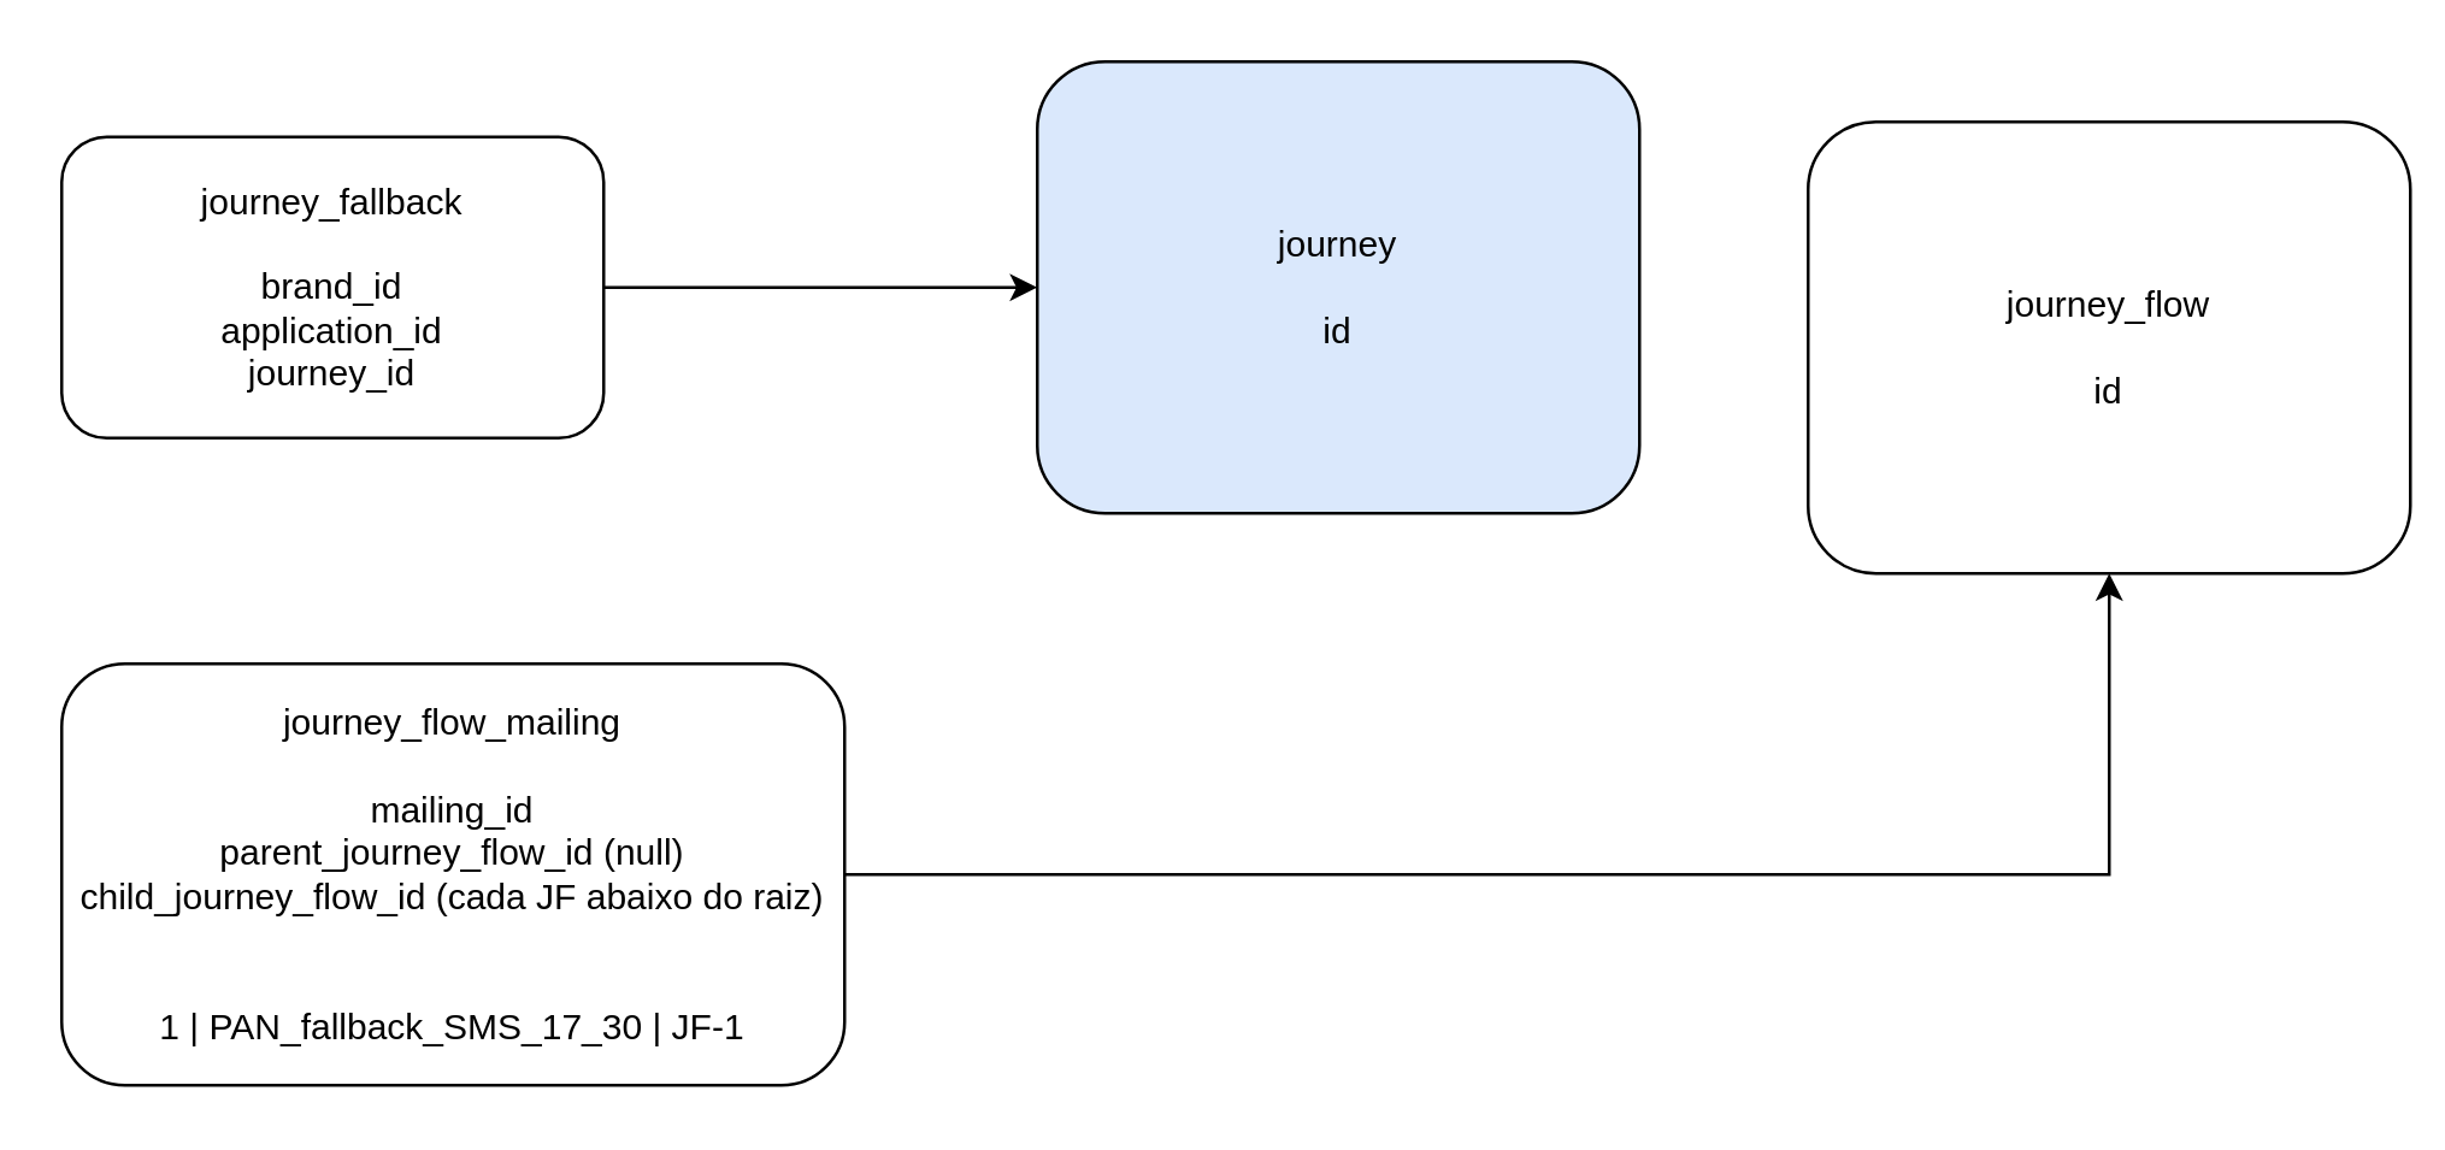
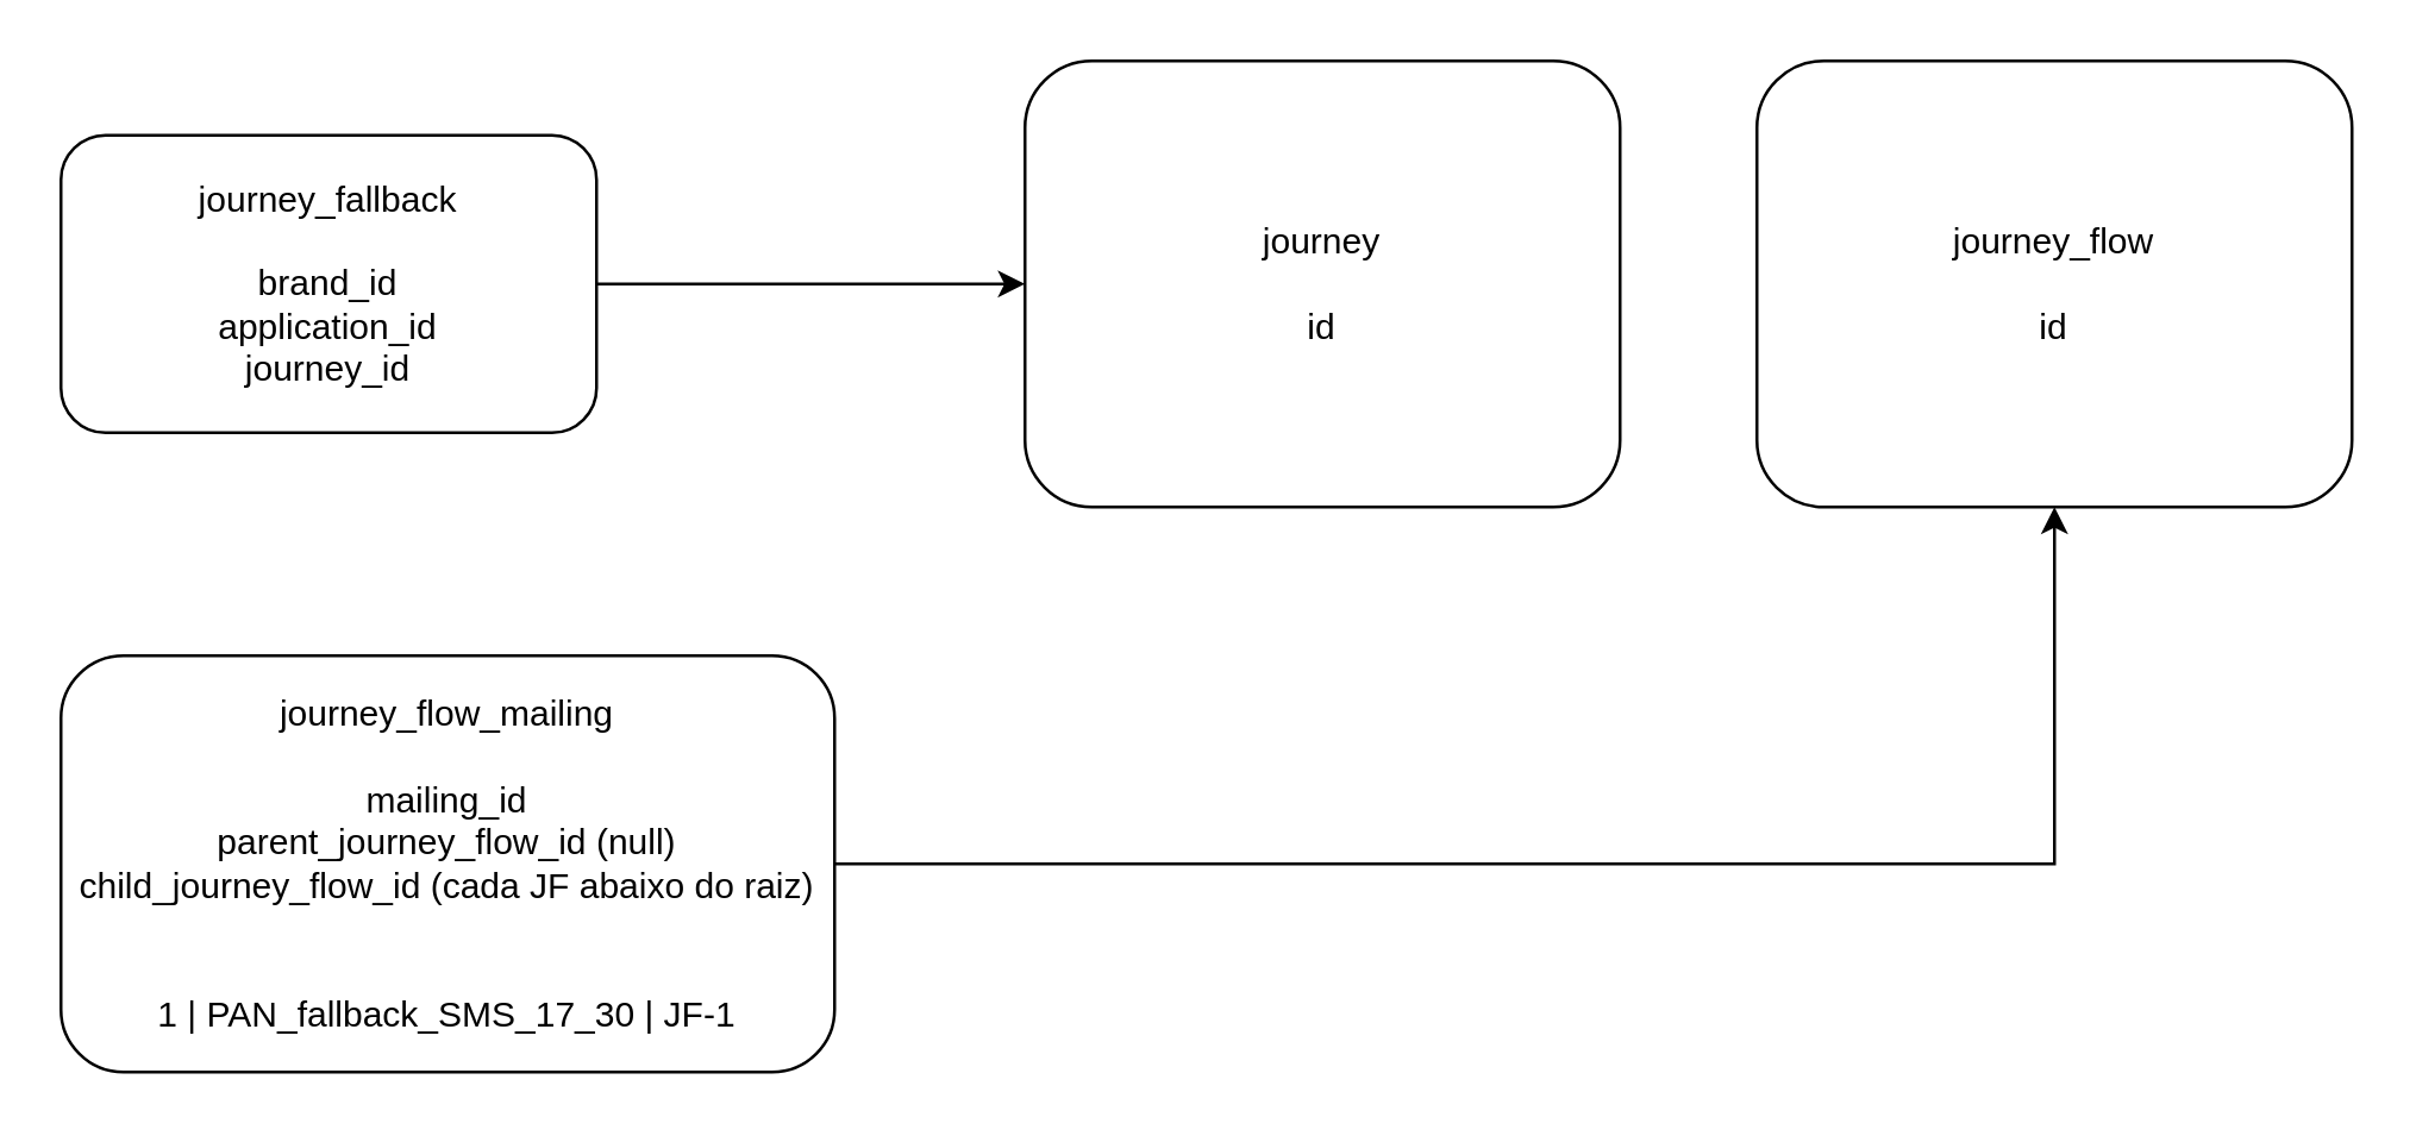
- <mxCell id="4" value="journey&lt;br&gt;&lt;br&gt;id&lt;br&gt;" style="rounded=1;whiteSpace=wrap;html=1;fillColor=#dae8fc;" vertex="1" parent="1"><mxGeometry x="344" y="20" width="200" height="150" as="geometry" /></mxCell>
+ <mxCell id="4" value="journey&lt;br&gt;&lt;br&gt;id&lt;br&gt;" style="rounded=1;whiteSpace=wrap;html=1;" vertex="1" parent="1"><mxGeometry x="344" y="20" width="200" height="150" as="geometry" /></mxCell>
- <mxCell id="7" value="journey_flow&lt;br&gt;&lt;br&gt;id" style="rounded=1;whiteSpace=wrap;html=1;" vertex="1" parent="1"><mxGeometry x="600" y="40" width="200" height="150" as="geometry" /></mxCell>
+ <mxCell id="7" value="journey_flow&lt;br&gt;&lt;br&gt;id" style="rounded=1;whiteSpace=wrap;html=1;" vertex="1" parent="1"><mxGeometry x="590" y="20" width="200" height="150" as="geometry" /></mxCell>
